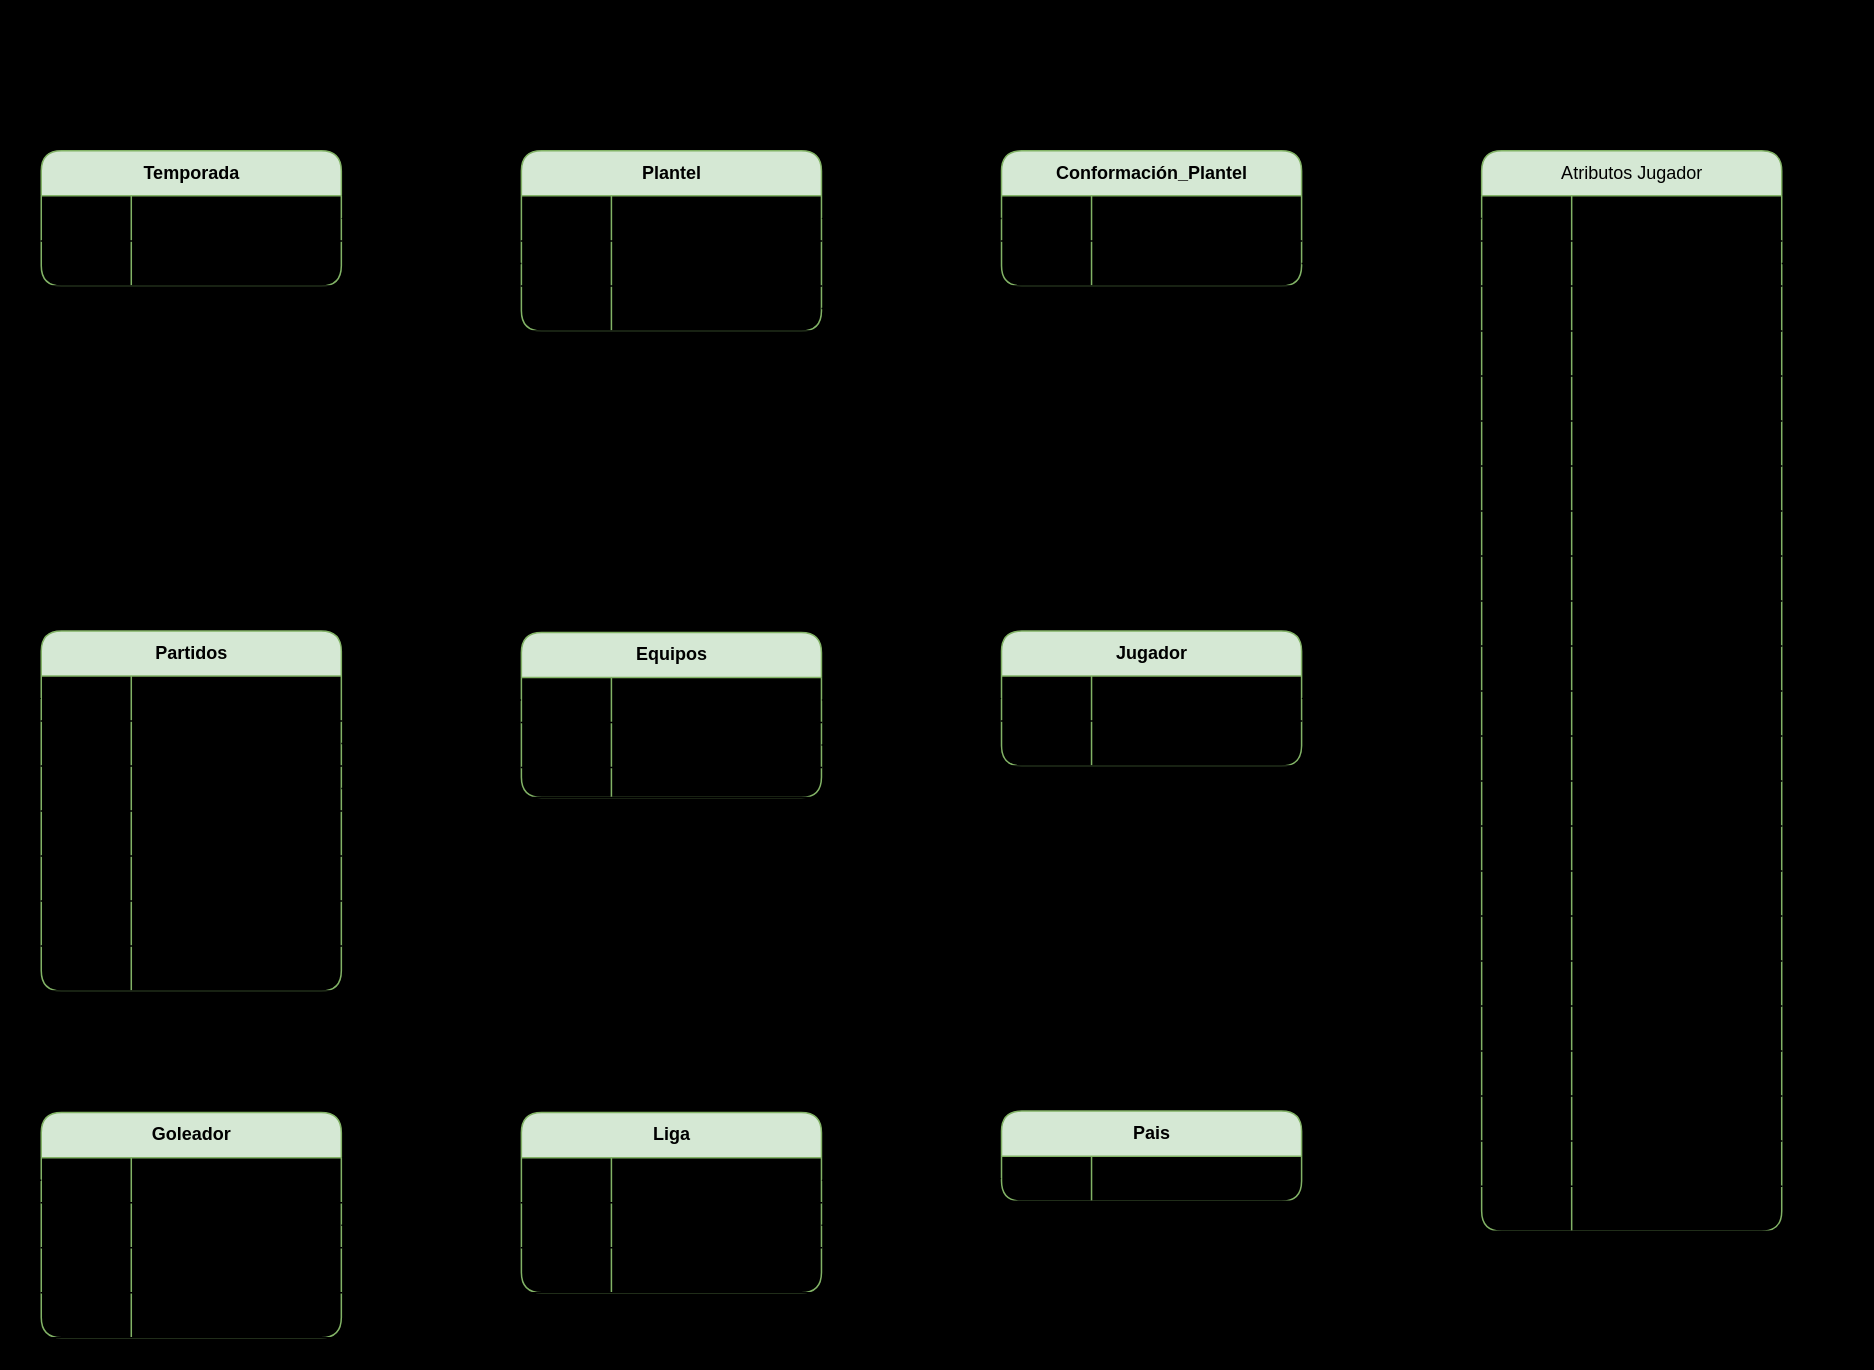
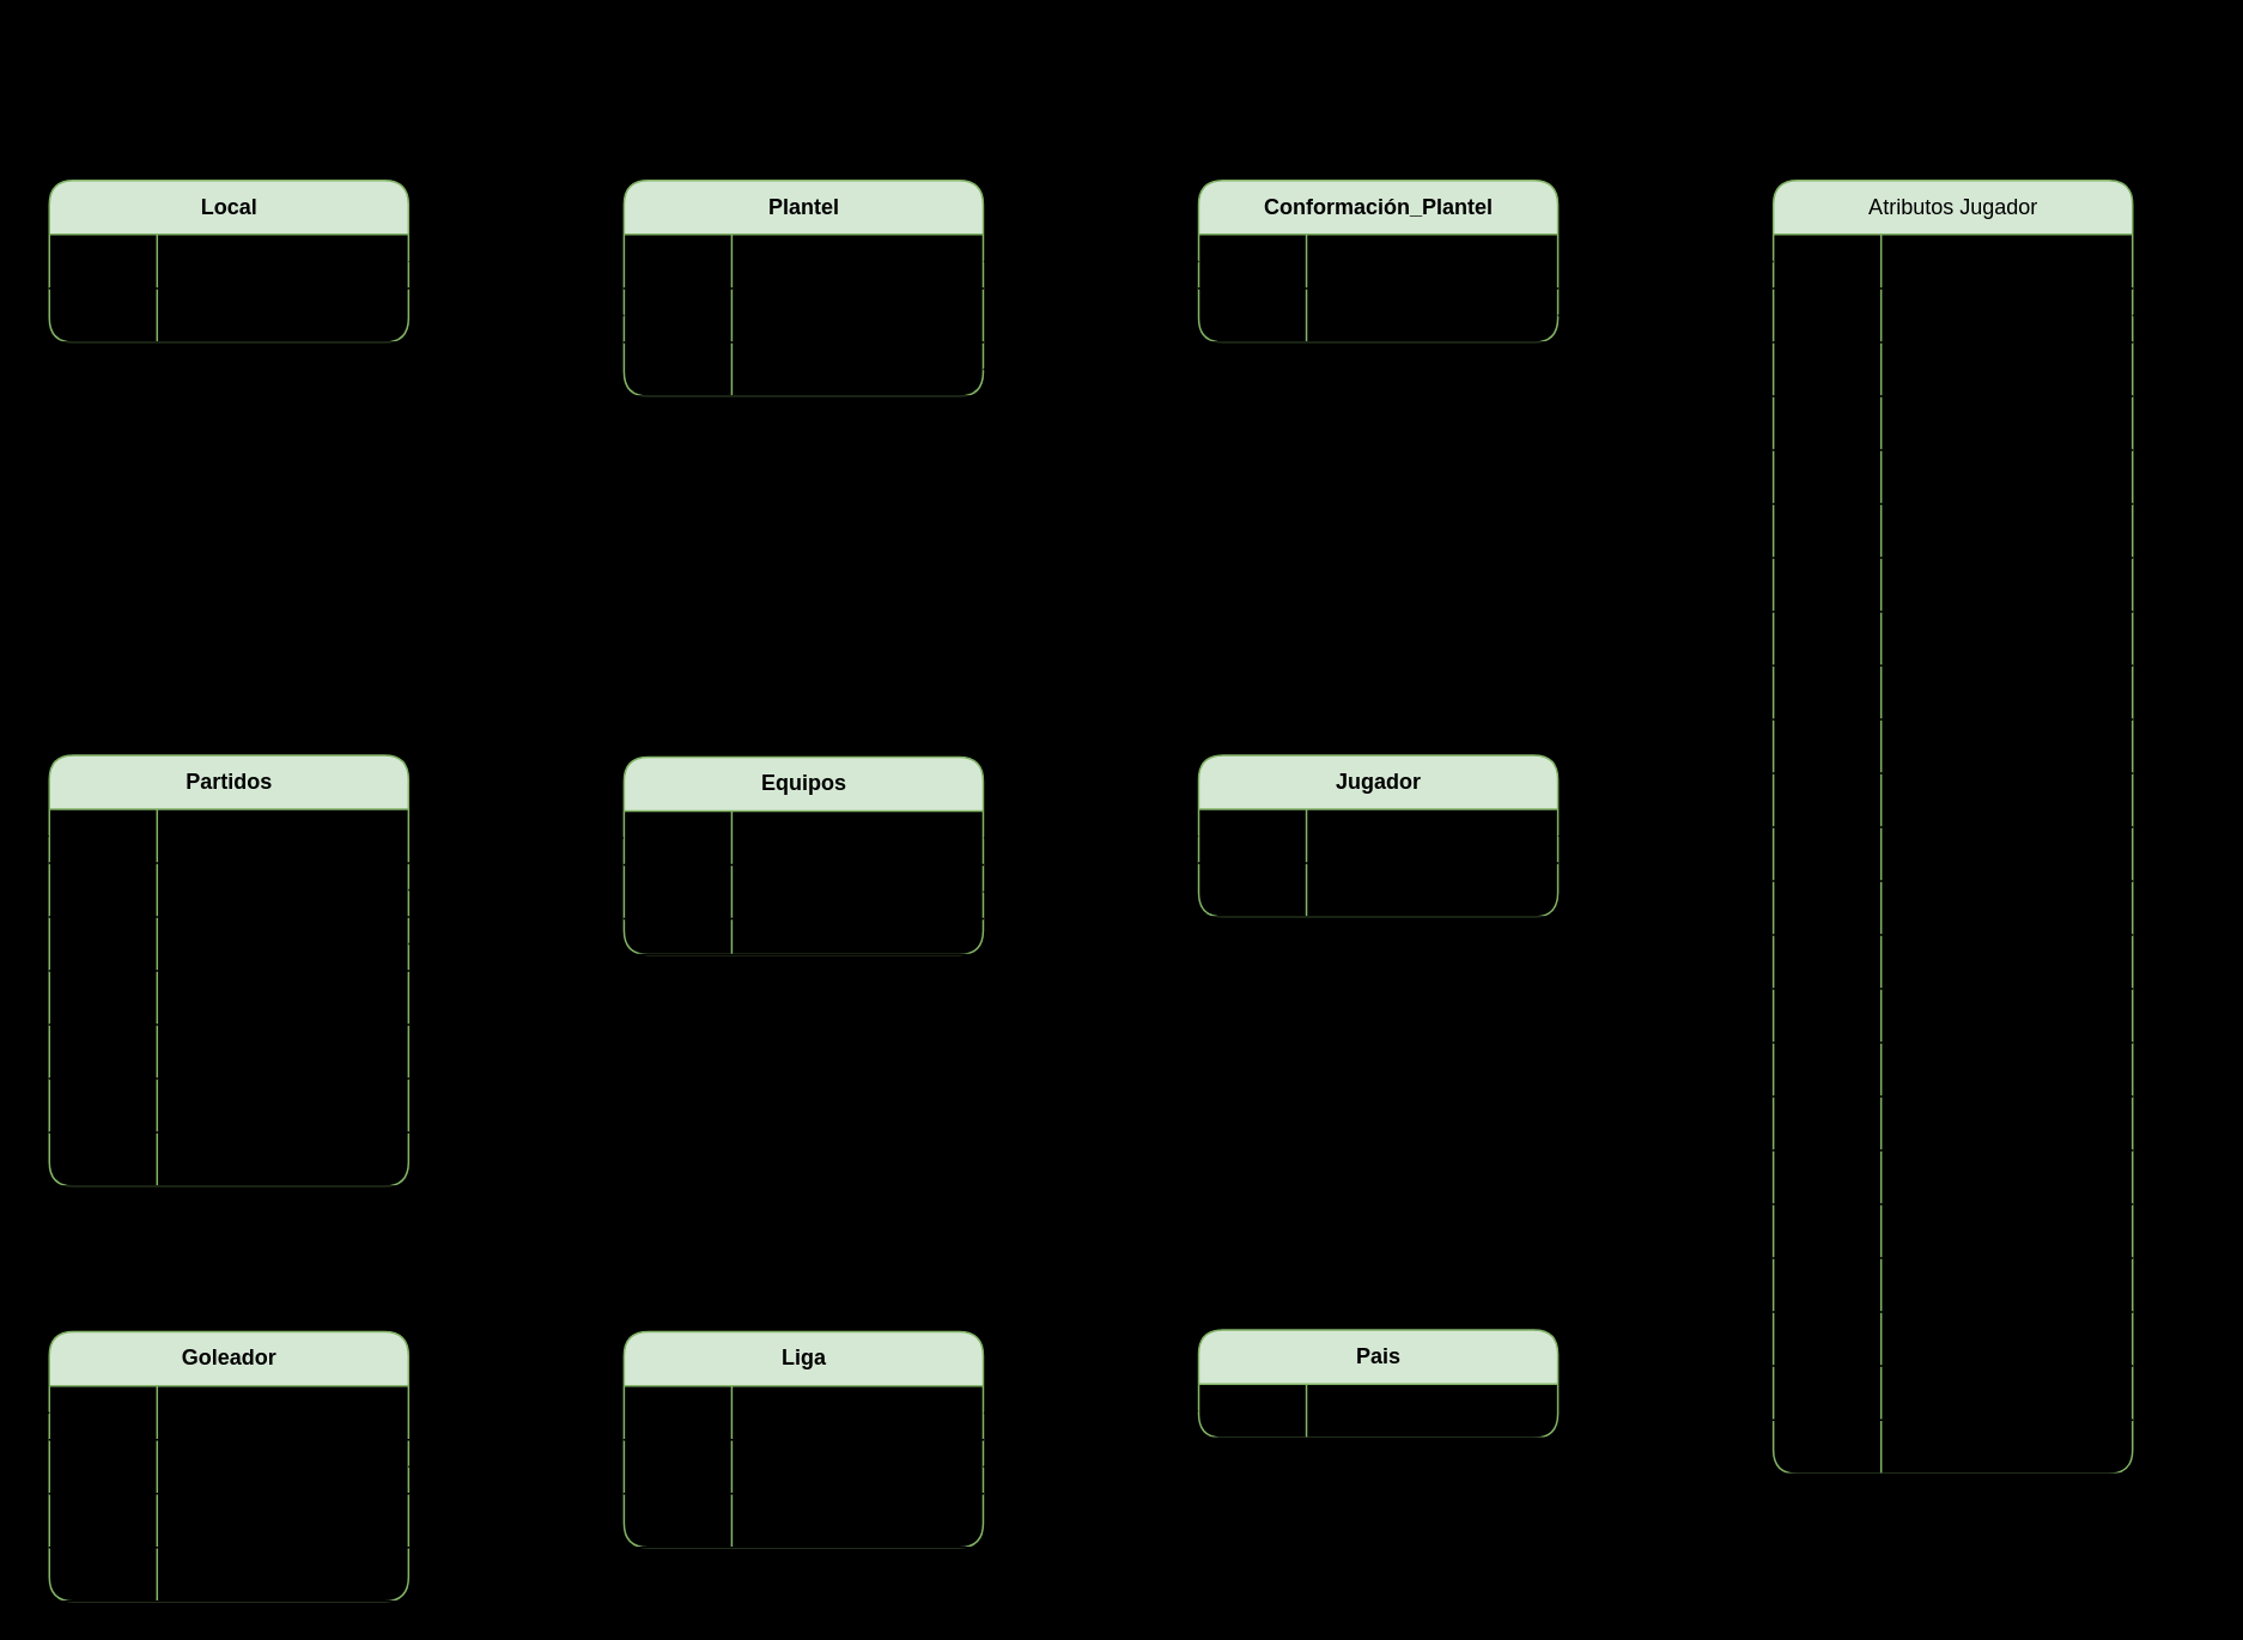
- <mxCell id="65" value="Temporada" style="shape=table;startSize=30;container=1;collapsible=1;childLayout=tableLayout;fixedRows=1;rowLines=0;fontStyle=1;align=center;resizeLast=1;html=1;fillColor=#d5e8d4;strokeColor=#82b366;rounded=1;" parent="1" vertex="1"><mxGeometry y="100" width="200" height="90" as="geometry" x="20"><mxRectangle x="130" y="125" width="100" height="30" as="alternateBounds" /></mxGeometry></mxCell>
+ <mxCell id="65" value="Local" style="shape=table;startSize=30;container=1;collapsible=1;childLayout=tableLayout;fixedRows=1;rowLines=0;fontStyle=1;align=center;resizeLast=1;html=1;fillColor=#d5e8d4;strokeColor=#82b366;rounded=1;" parent="1" vertex="1"><mxGeometry y="100" width="200" height="90" as="geometry" x="20"><mxRectangle x="130" y="125" width="100" height="30" as="alternateBounds" /></mxGeometry></mxCell>
